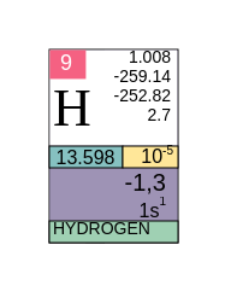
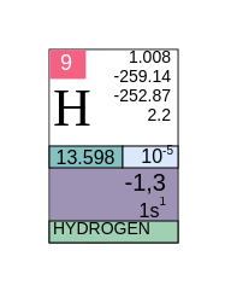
- <mxCell id="13" value="-252.82" style="rounded=0;whiteSpace=wrap;html=1;strokeWidth=0.1;movable=1;resizable=1;rotatable=1;deletable=1;editable=1;locked=0;connectable=1;container=0;fontSize=7;align=right;strokeColor=none;fillColor=none;" vertex="1" parent="2"><mxGeometry x="23.2" y="15.8" width="30" height="8" as="geometry" /></mxCell>
+ <mxCell id="13" value="-252.87" style="rounded=0;whiteSpace=wrap;html=1;strokeWidth=0.1;movable=1;resizable=1;rotatable=1;deletable=1;editable=1;locked=0;connectable=1;container=0;fontSize=7;align=right;strokeColor=none;fillColor=none;" vertex="1" parent="2"><mxGeometry x="23.2" y="15.8" width="30" height="8" as="geometry" /></mxCell>
- <mxCell id="12" value="2.7" style="rounded=0;whiteSpace=wrap;html=1;strokeWidth=0.1;movable=1;resizable=1;rotatable=1;deletable=1;editable=1;locked=0;connectable=1;container=0;fontSize=7;align=right;strokeColor=none;fillColor=none;" vertex="1" parent="2"><mxGeometry x="23.2" y="23.8" width="30" height="8" as="geometry" /></mxCell>
+ <mxCell id="12" value="2.2" style="rounded=0;whiteSpace=wrap;html=1;strokeWidth=0.1;movable=1;resizable=1;rotatable=1;deletable=1;editable=1;locked=0;connectable=1;container=0;fontSize=7;align=right;strokeColor=none;fillColor=none;" vertex="1" parent="2"><mxGeometry x="23.2" y="23.8" width="30" height="8" as="geometry" /></mxCell>
- <mxCell id="17" value="10&lt;sup&gt;&lt;font style=&quot;font-size: 5px;&quot;&gt;-5&lt;/font&gt;&lt;/sup&gt;" style="rounded=0;whiteSpace=wrap;html=1;strokeWidth=0.5;movable=1;resizable=1;rotatable=1;deletable=1;editable=1;locked=0;connectable=1;fillColor=#ffe799;container=0;fontSize=8;align=right;spacingTop=-1;spacingRight=0;" vertex="1" parent="2"><mxGeometry x="30.5" y="40.0" width="23" height="9" as="geometry" /></mxCell>
+ <mxCell id="17" value="10&lt;sup&gt;&lt;font style=&quot;font-size: 5px;&quot;&gt;-5&lt;/font&gt;&lt;/sup&gt;" style="rounded=0;whiteSpace=wrap;html=1;strokeWidth=0.5;movable=1;resizable=1;rotatable=1;deletable=1;editable=1;locked=0;connectable=1;fillColor=#dae8fc;container=0;fontSize=8;align=right;spacingTop=-1;spacingRight=0;" vertex="1" parent="2"><mxGeometry x="30.5" y="40.0" width="23" height="9" as="geometry" /></mxCell>
